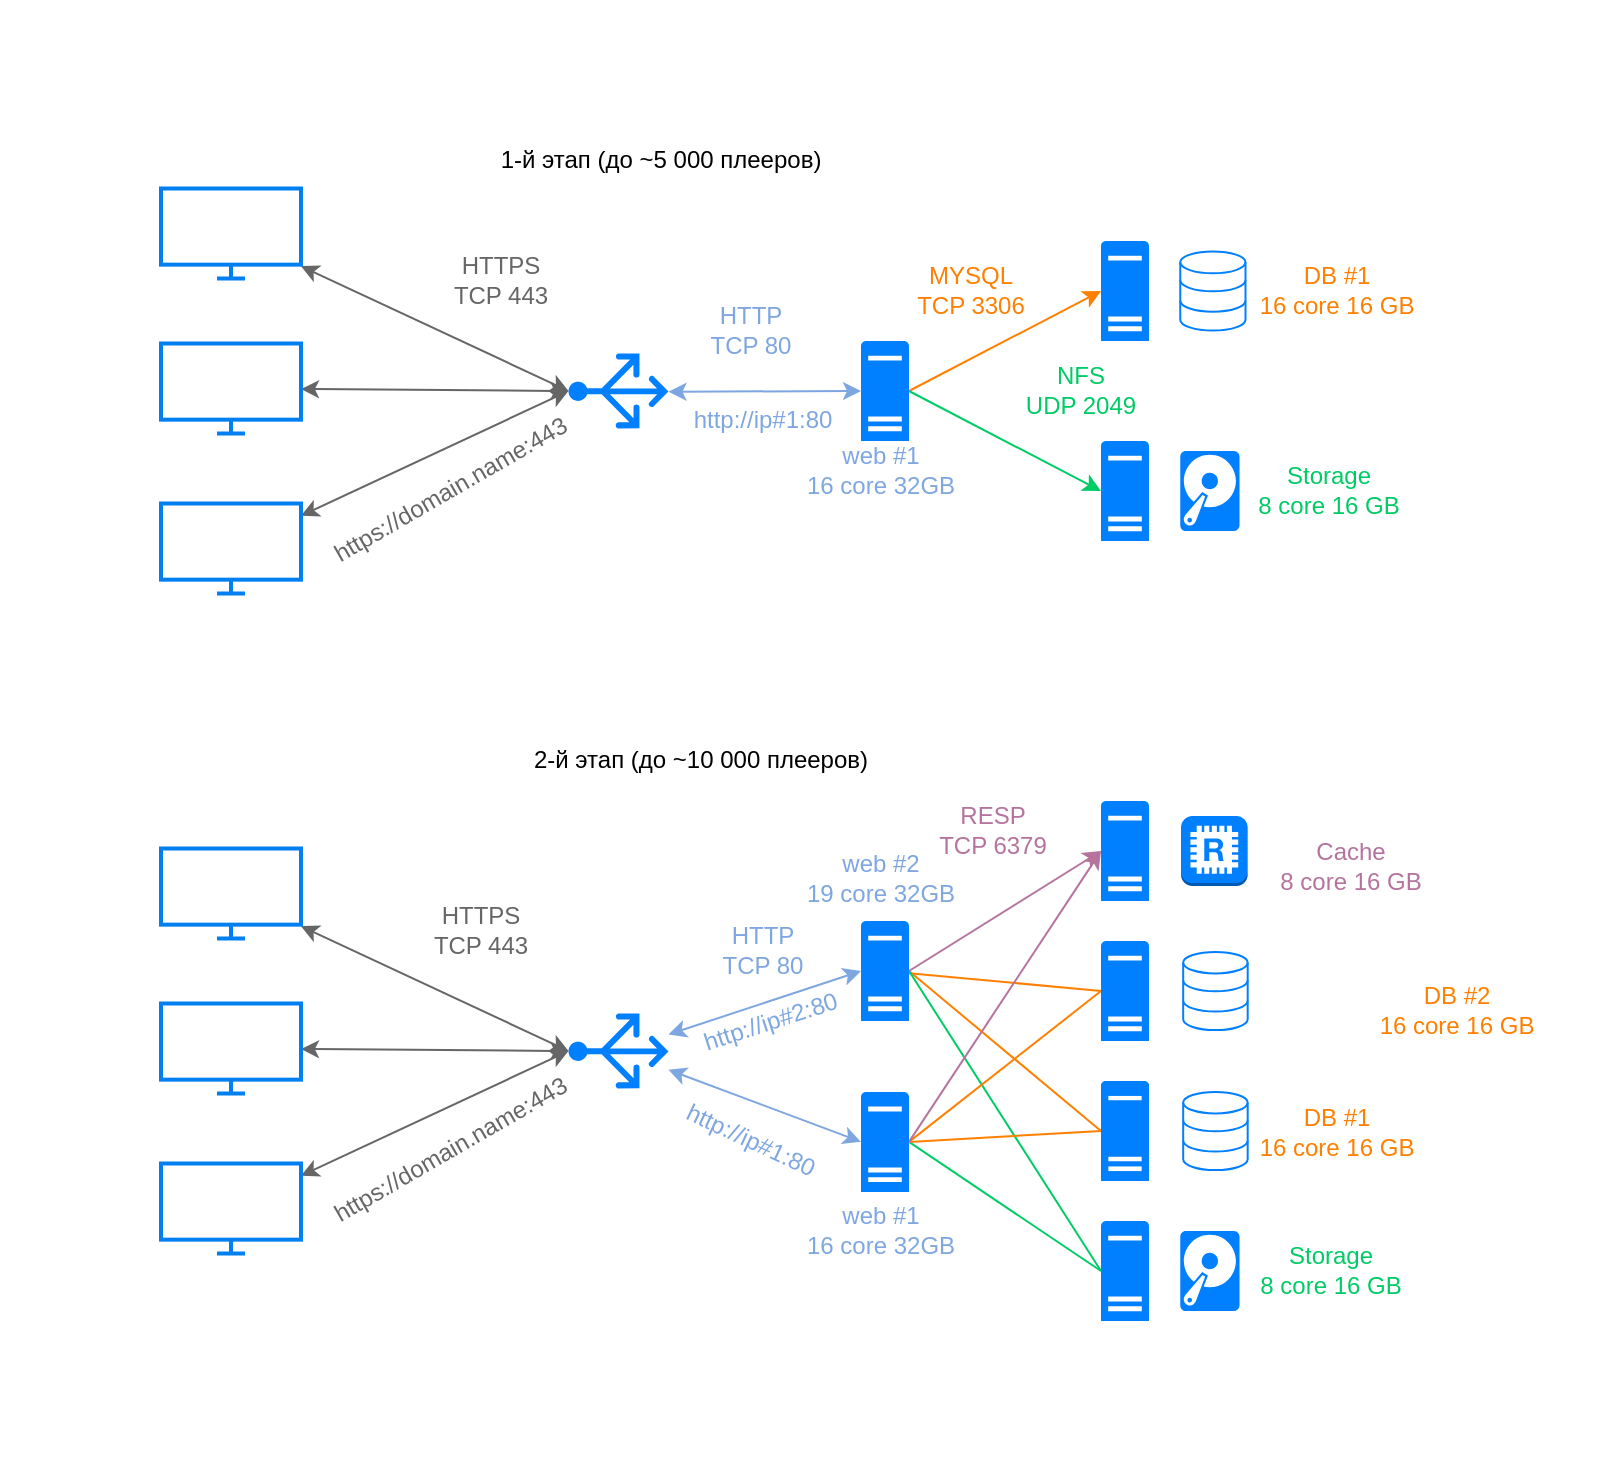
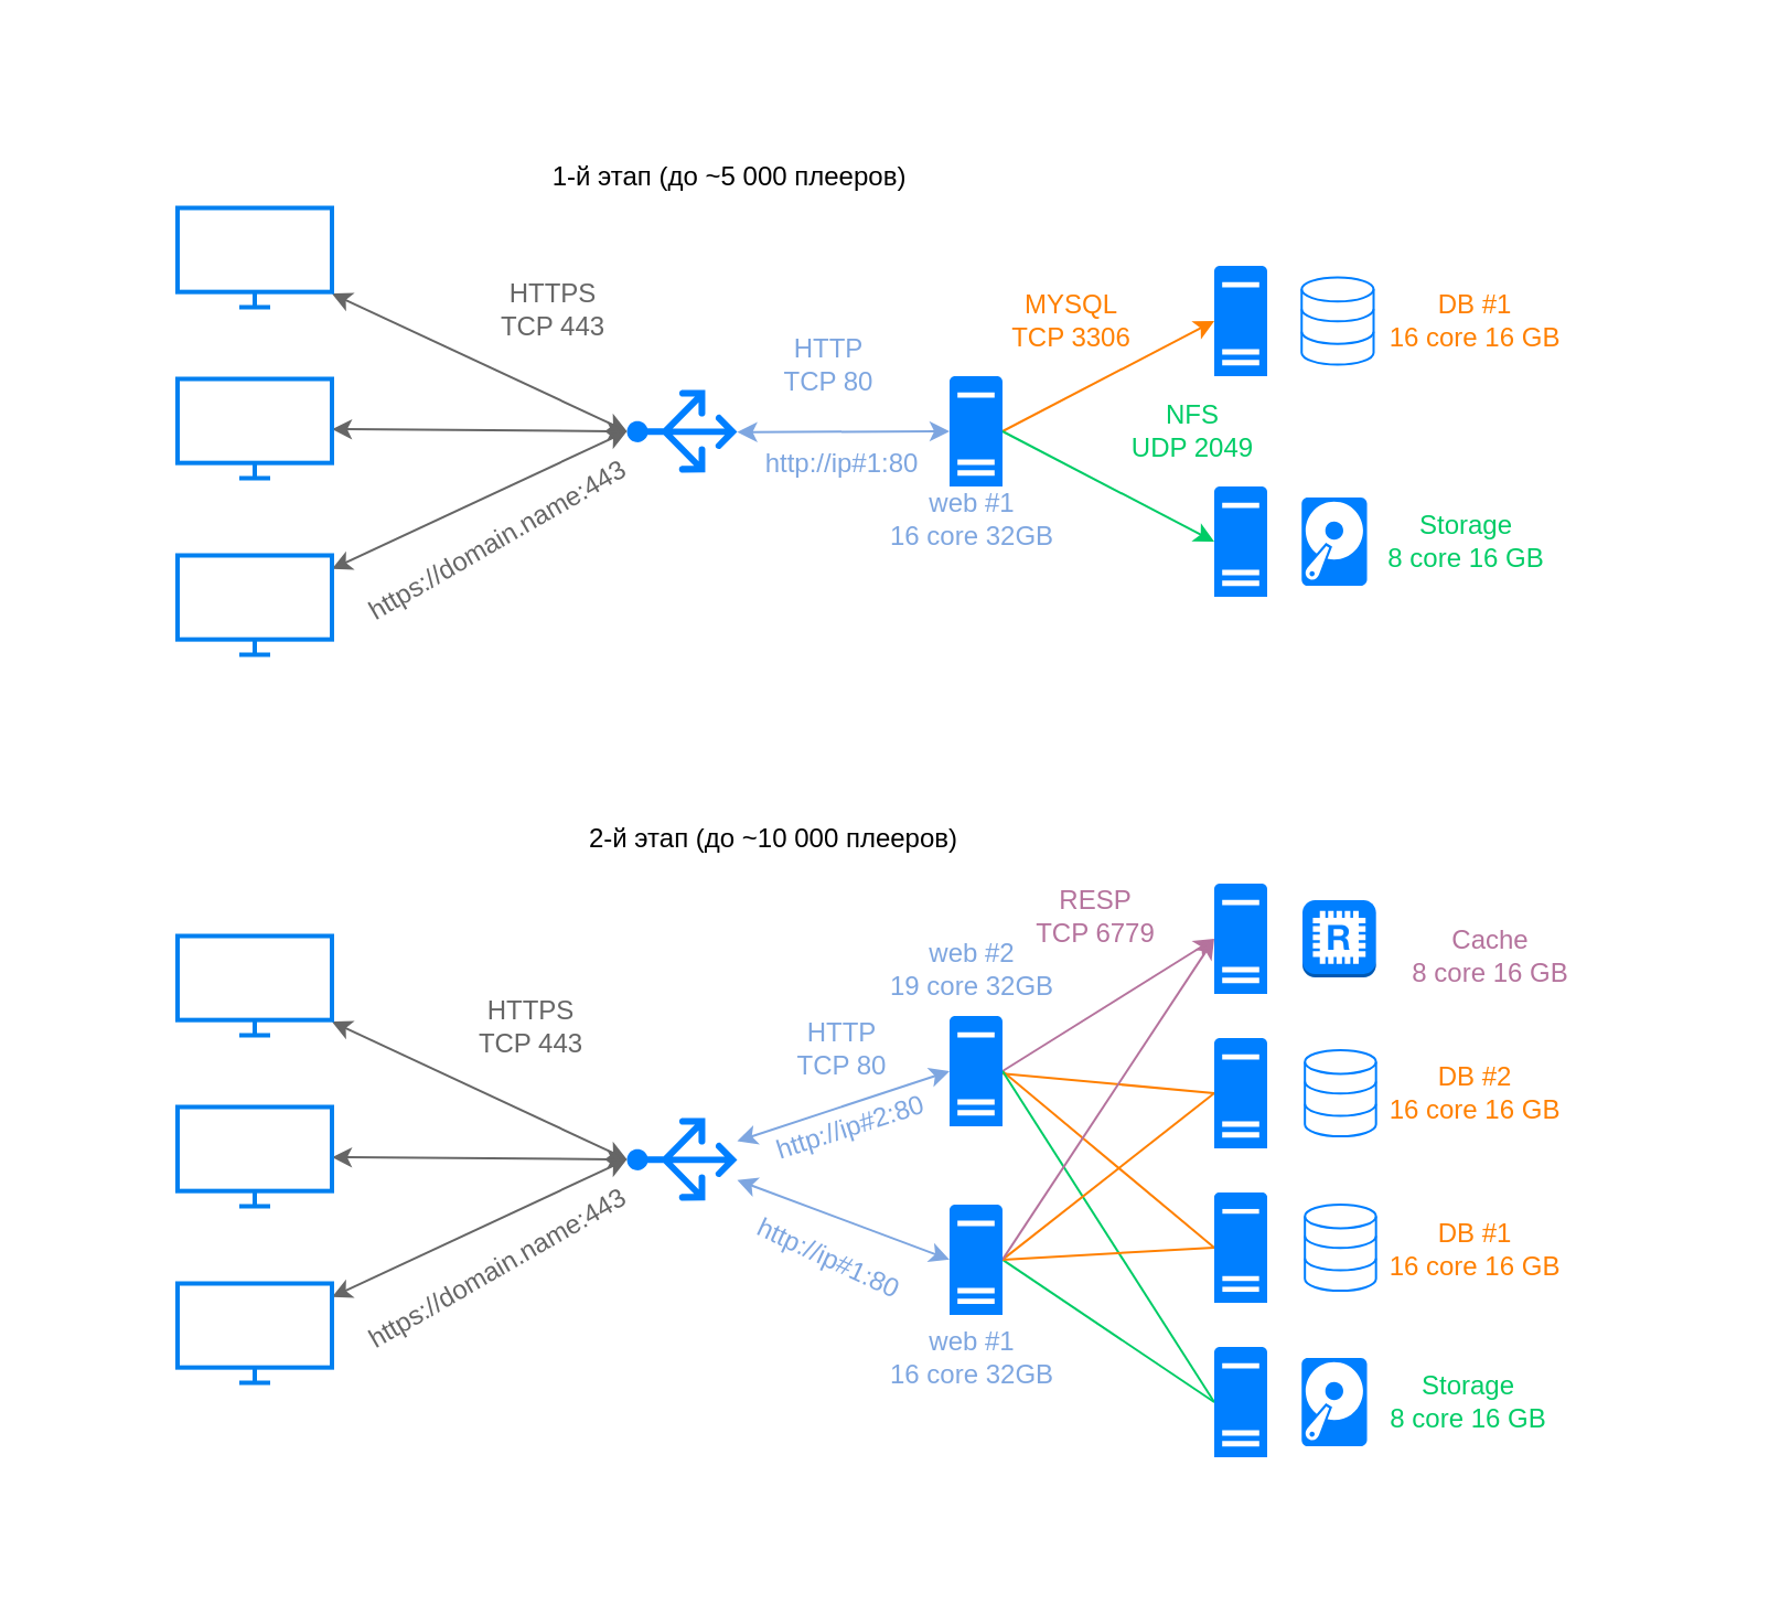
- <mxCell id="54" value="RESP&lt;br&gt;TCP 6379" style="text;html=1;align=center;verticalAlign=middle;resizable=0;points=[];autosize=1;strokeColor=none;fillColor=none;fontColor=#B5739D;" vertex="1" parent="1"><mxGeometry x="461.12" y="400" width="70" height="30" as="geometry" /></mxCell>
+ <mxCell id="54" value="RESP&lt;br&gt;TCP 6779" style="text;html=1;align=center;verticalAlign=middle;resizable=0;points=[];autosize=1;strokeColor=none;fillColor=none;fontColor=#B5739D;" vertex="1" parent="1"><mxGeometry x="461.12" y="400" width="70" height="30" as="geometry" /></mxCell>
- <mxCell id="61" value="DB #2&lt;br&gt;16 core 16 GB" style="text;html=1;align=center;verticalAlign=middle;resizable=0;points=[];autosize=1;strokeColor=none;fillColor=none;fontColor=#FF8000;" vertex="1" parent="1"><mxGeometry x="683.34" y="490" width="90" height="30" as="geometry" /></mxCell>
+ <mxCell id="61" value="DB #2&lt;br&gt;16 core 16 GB" style="text;html=1;align=center;verticalAlign=middle;resizable=0;points=[];autosize=1;strokeColor=none;fillColor=none;fontColor=#FF8000;" vertex="1" parent="1"><mxGeometry x="623.34" y="480" width="90" height="30" as="geometry" /></mxCell>
